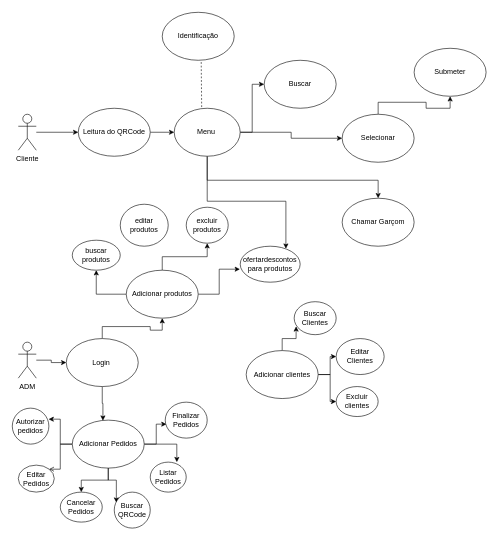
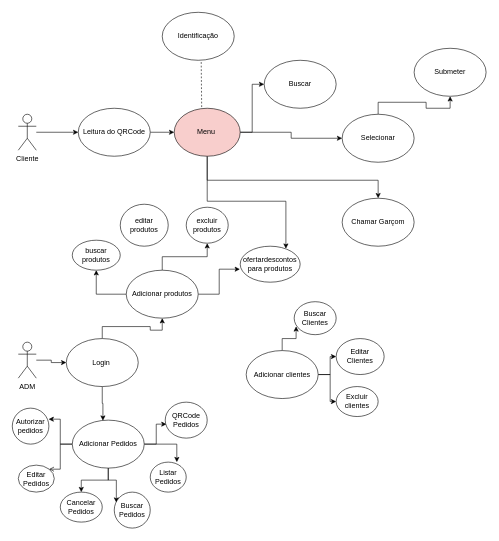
- <mxCell id="10" value="Menu&amp;nbsp;" style="ellipse;whiteSpace=wrap;html=1;" parent="1" vertex="1"><mxGeometry x="290" y="180" width="110" height="80" as="geometry" /></mxCell>
+ <mxCell id="10" value="Menu&amp;nbsp;" style="ellipse;whiteSpace=wrap;html=1;fillColor=#f8cecc;" parent="1" vertex="1"><mxGeometry x="290" y="180" width="110" height="80" as="geometry" /></mxCell>
- <mxCell id="49" value="Finalizar Pedidos&lt;br&gt;" style="ellipse;whiteSpace=wrap;html=1;" parent="1" vertex="1"><mxGeometry x="275" y="670" width="70" height="60" as="geometry" /></mxCell>
+ <mxCell id="49" value="QRCode Pedidos&lt;br&gt;" style="ellipse;whiteSpace=wrap;html=1;" parent="1" vertex="1"><mxGeometry x="275" y="670" width="70" height="60" as="geometry" /></mxCell>
- <mxCell id="46" value="Buscar QRCode" style="ellipse;whiteSpace=wrap;html=1;" parent="1" vertex="1"><mxGeometry x="190" y="820" width="60" height="60" as="geometry" /></mxCell>
+ <mxCell id="46" value="Buscar Pedidos" style="ellipse;whiteSpace=wrap;html=1;" parent="1" vertex="1"><mxGeometry x="190" y="820" width="60" height="60" as="geometry" /></mxCell>
